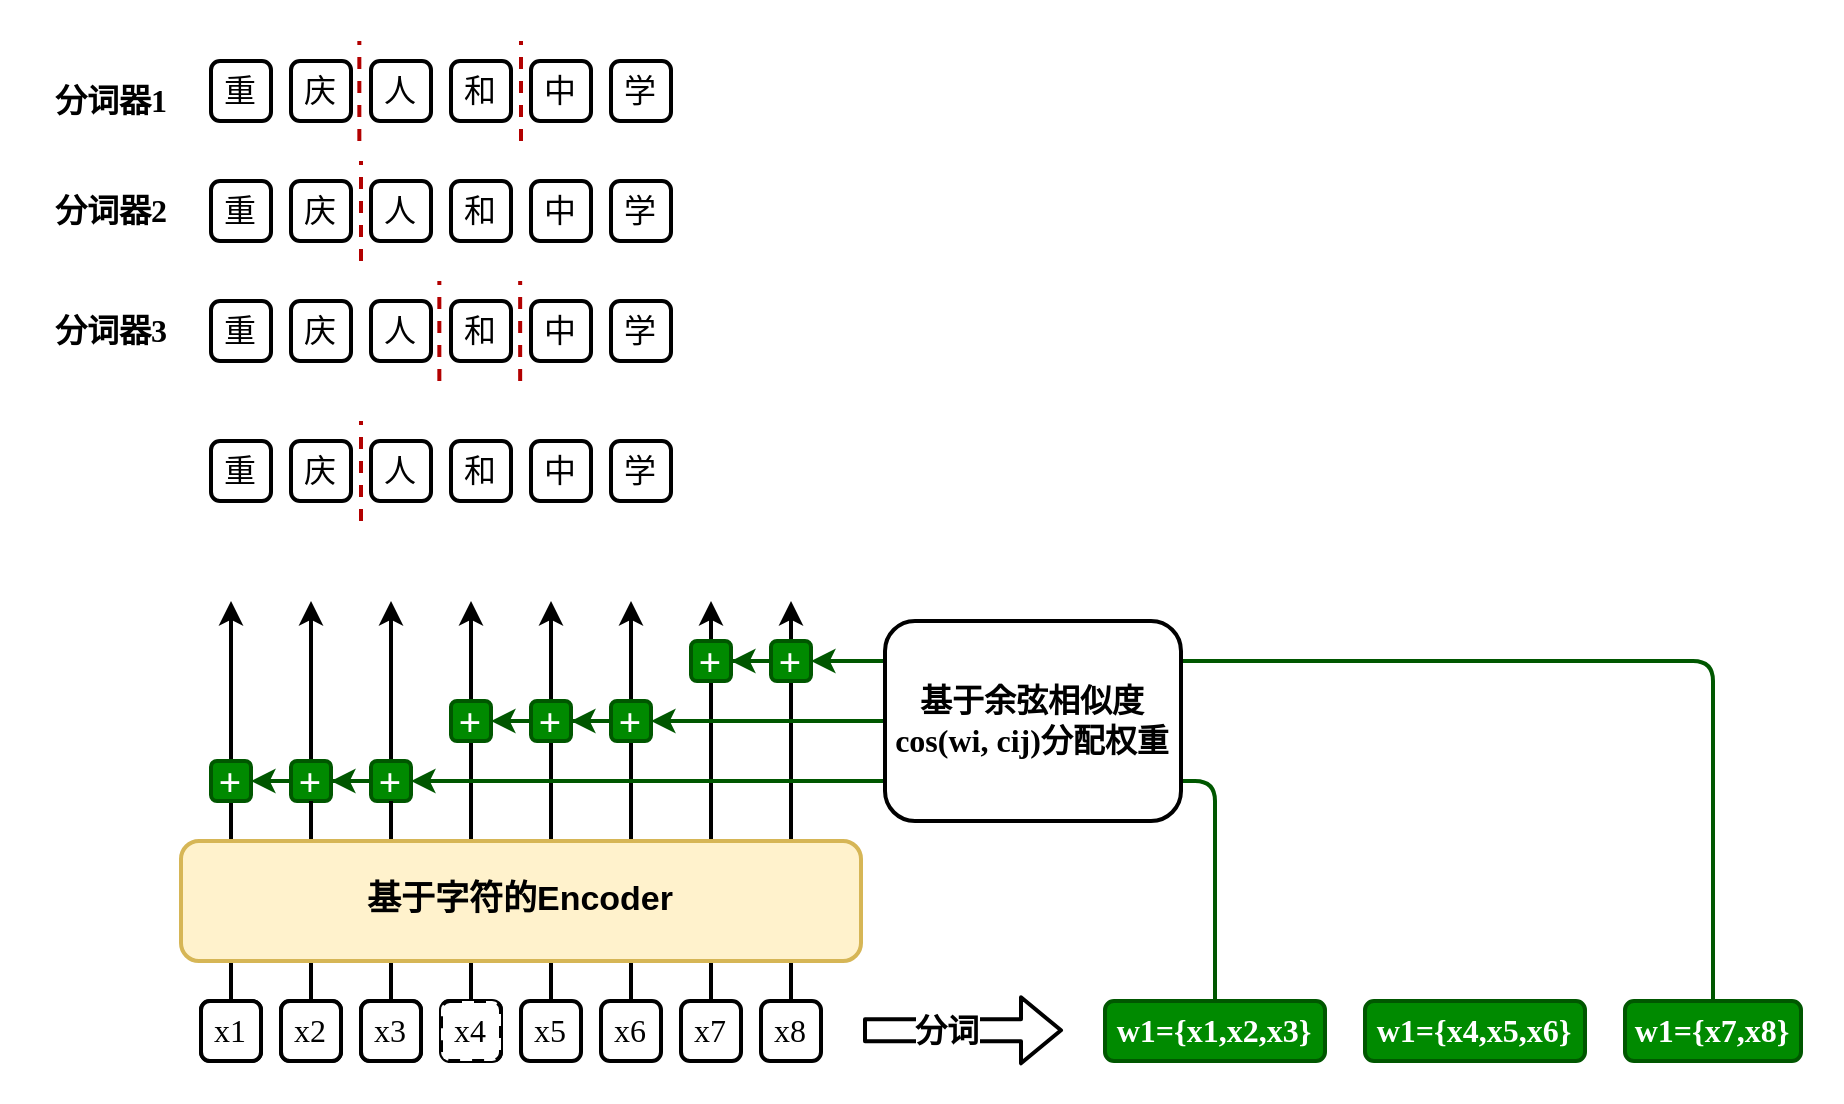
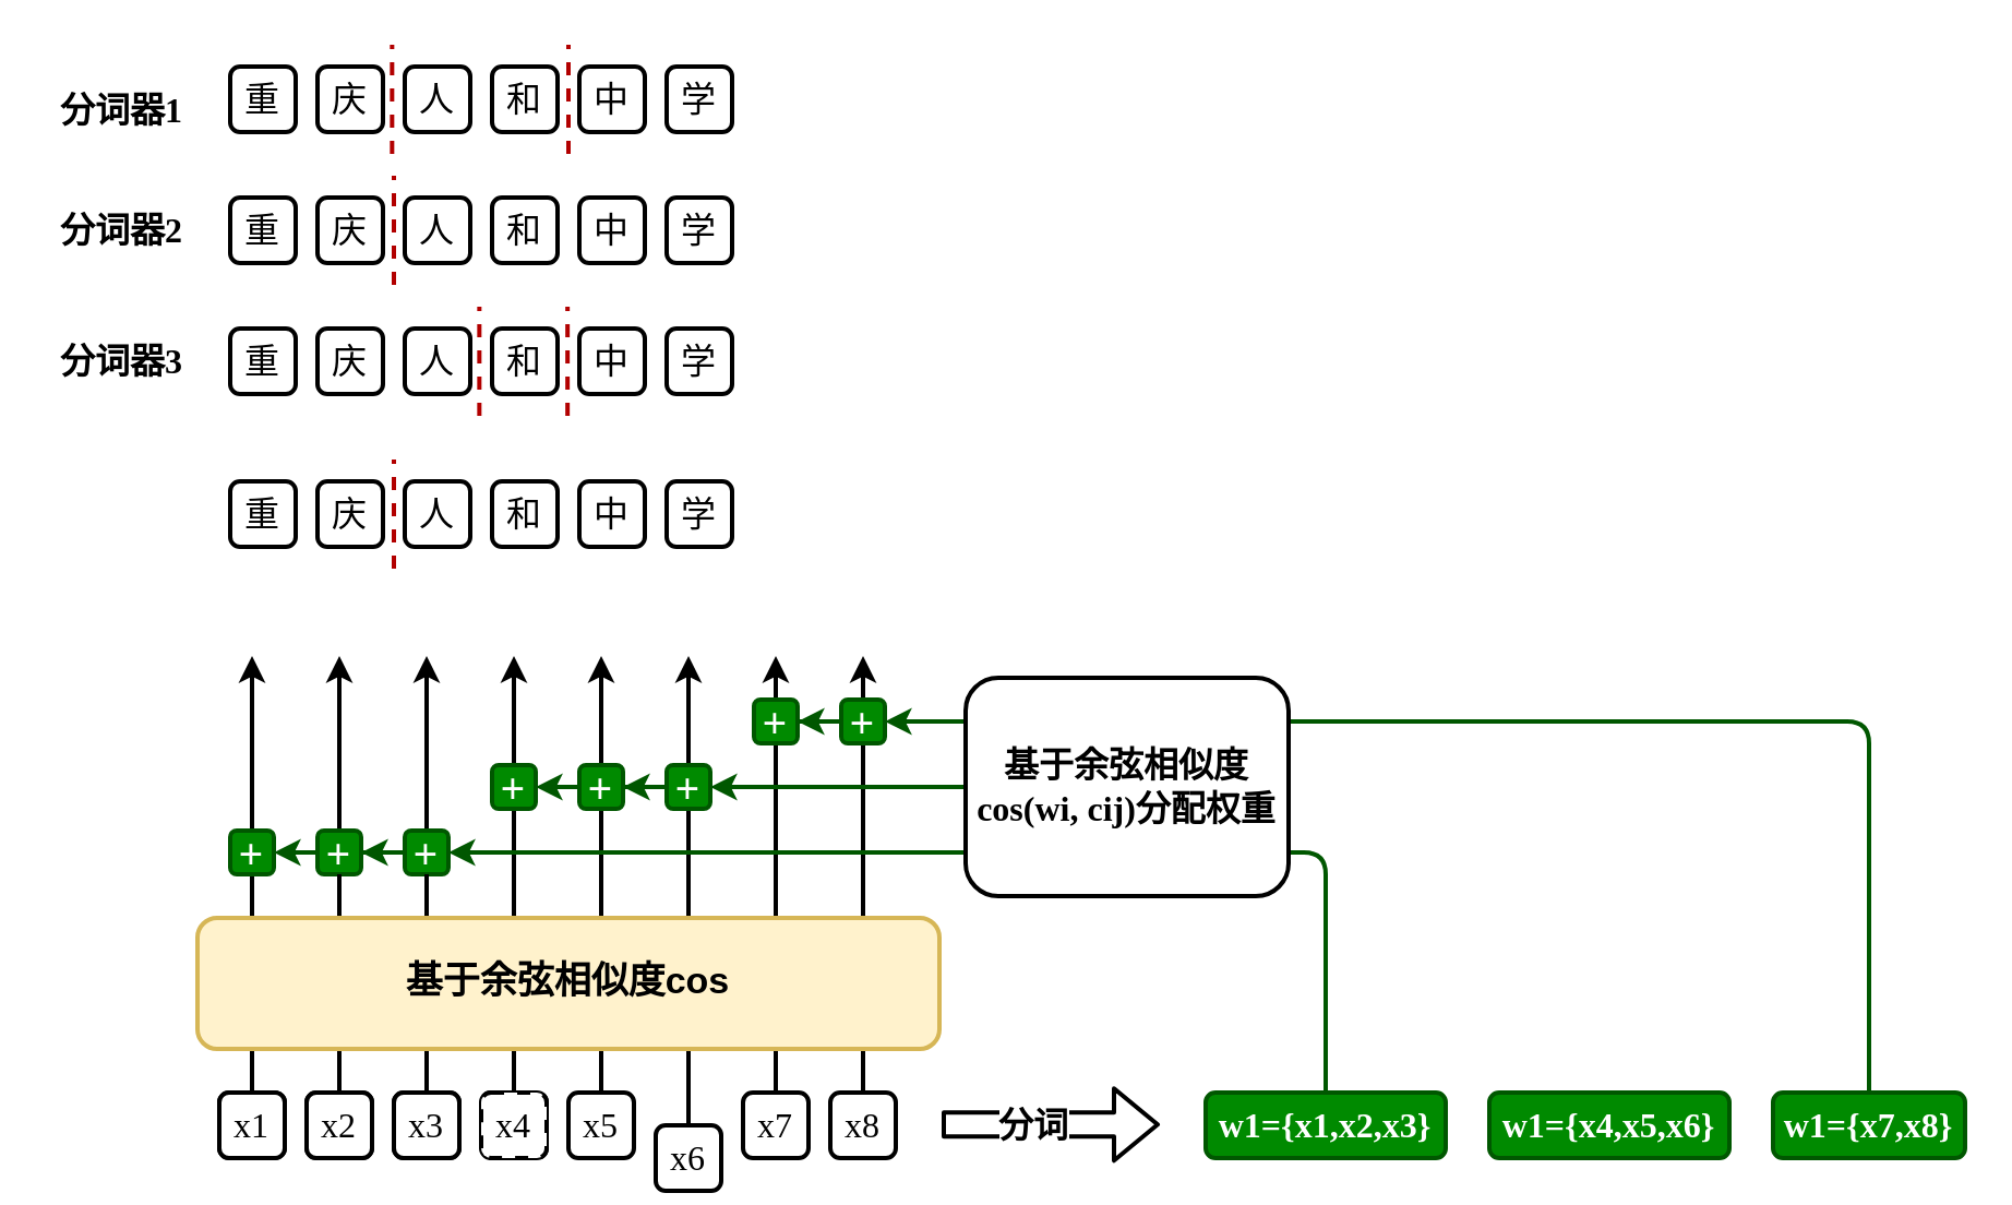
- <mxCell id="38" value="&lt;b&gt;&lt;font style=&quot;font-size: 17px&quot;&gt;基于字符的Encoder&lt;/font&gt;&lt;/b&gt;" style="rounded=1;whiteSpace=wrap;html=1;strokeWidth=2;sketch=0;glass=0;shadow=0;fillColor=#fff2cc;strokeColor=#d6b656;" vertex="1" parent="1"><mxGeometry x="90" y="420" width="340" height="60" as="geometry" /></mxCell>
+ <mxCell id="38" value="&lt;b&gt;&lt;font style=&quot;font-size: 17px&quot;&gt;基于余弦相似度cos&lt;/font&gt;&lt;/b&gt;" style="rounded=1;whiteSpace=wrap;html=1;strokeWidth=2;sketch=0;glass=0;shadow=0;fillColor=#fff2cc;strokeColor=#d6b656;" vertex="1" parent="1"><mxGeometry x="90" y="420" width="340" height="60" as="geometry" /></mxCell>
- <mxCell id="12" value="x6" style="rounded=1;whiteSpace=wrap;html=1;shadow=0;glass=0;sketch=0;fontFamily=Times New Roman;fontSize=16;strokeWidth=2;" vertex="1" parent="1"><mxGeometry x="300" y="500" width="30" height="30" as="geometry" /></mxCell>
+ <mxCell id="12" value="x6" style="rounded=1;whiteSpace=wrap;html=1;shadow=0;glass=0;sketch=0;fontFamily=Times New Roman;fontSize=16;strokeWidth=2;" vertex="1" parent="1"><mxGeometry x="300" y="515" width="30" height="30" as="geometry" /></mxCell>
